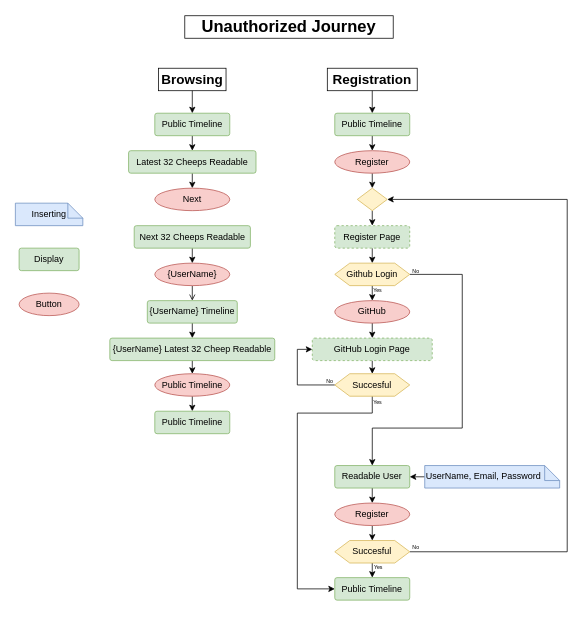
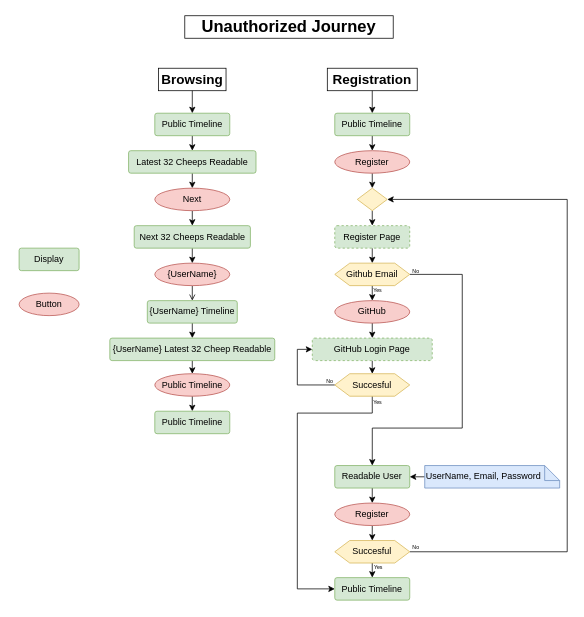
- <mxCell id="2" value="Inserting" style="shape=note;size=20;whiteSpace=wrap;html=1;fillColor=#dae8fc;strokeColor=#6c8ebf;" vertex="1" parent="1"><mxGeometry x="20" y="270" width="90" height="30" as="geometry" /></mxCell>
+ <mxCell id="52" style="edgeStyle=orthogonalEdgeStyle;rounded=0;orthogonalLoop=1;jettySize=auto;html=1;exitX=0.5;exitY=1;exitDx=0;exitDy=0;entryX=0.5;entryY=0;entryDx=0;entryDy=0;" edge="1" parent="1" source="53" target="55"><mxGeometry relative="1" as="geometry" /></mxCell>
- <mxCell id="22" value="Github Login" style="shape=hexagon;perimeter=hexagonPerimeter2;whiteSpace=wrap;html=1;fixedSize=1;fillColor=#fff2cc;strokeColor=#d6b656;" vertex="1" parent="1"><mxGeometry x="446.06" y="350" width="100" height="30" as="geometry" /></mxCell>
+ <mxCell id="22" value="Github Email" style="shape=hexagon;perimeter=hexagonPerimeter2;whiteSpace=wrap;html=1;fixedSize=1;fillColor=#fff2cc;strokeColor=#d6b656;" vertex="1" parent="1"><mxGeometry x="446.06" y="350" width="100" height="30" as="geometry" /></mxCell>
